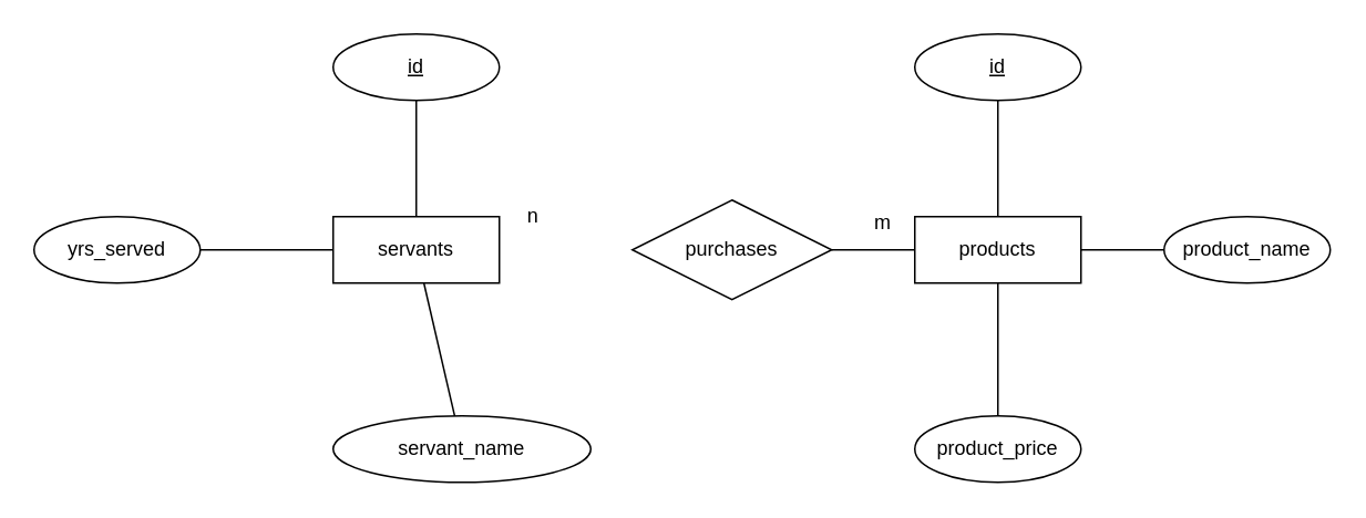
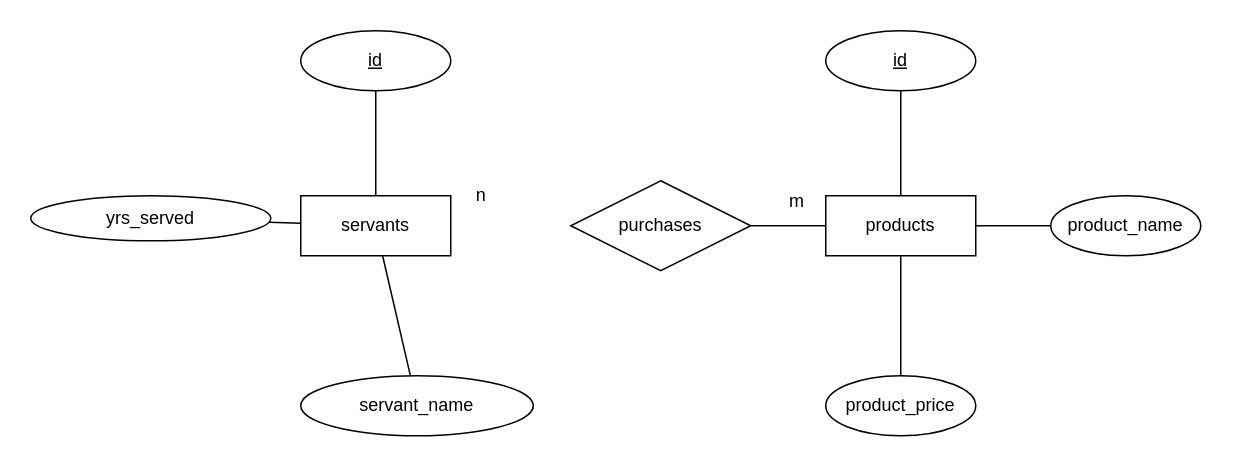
- <mxCell id="4" value="yrs_served" style="ellipse;whiteSpace=wrap;html=1;align=center;" vertex="1" parent="1"><mxGeometry x="20" y="130" width="100" height="40" as="geometry" /></mxCell>
+ <mxCell id="4" value="yrs_served" style="ellipse;whiteSpace=wrap;html=1;align=center;" vertex="1" parent="1"><mxGeometry x="20" y="130" width="160" height="30" as="geometry" /></mxCell>
